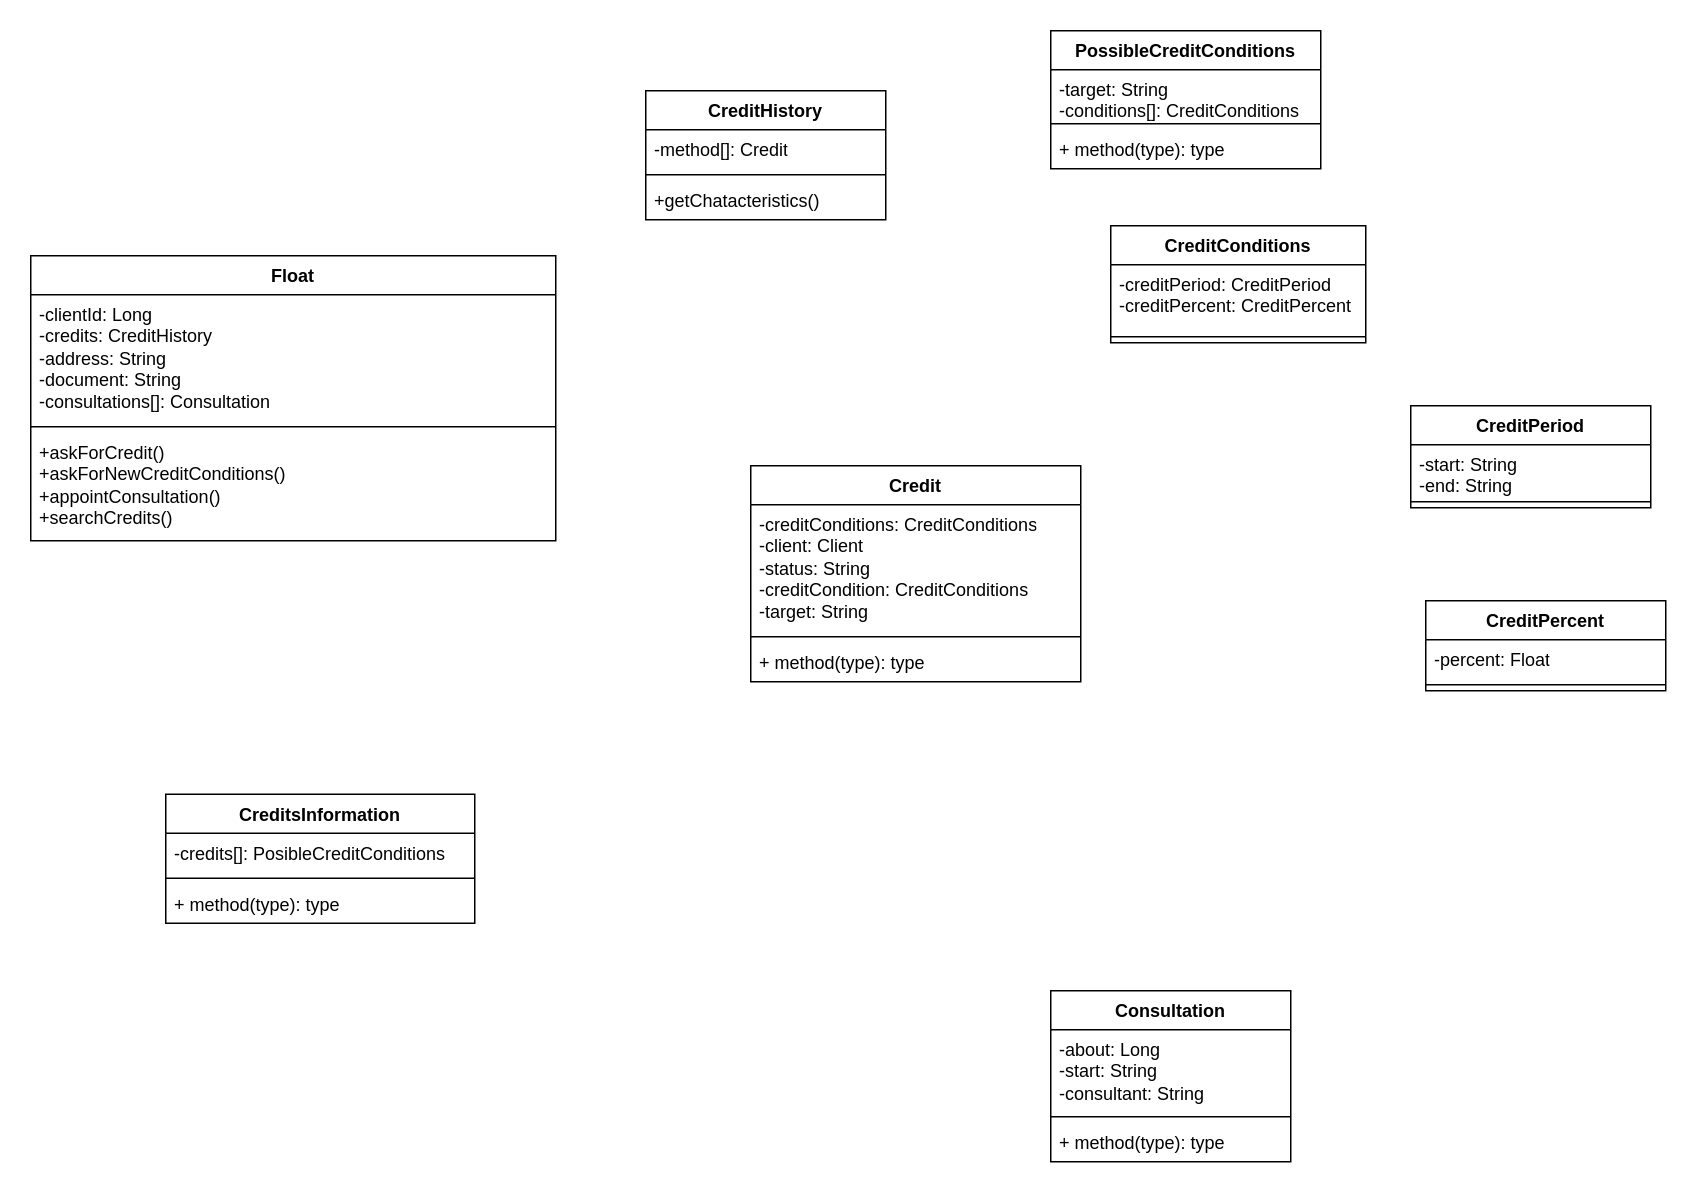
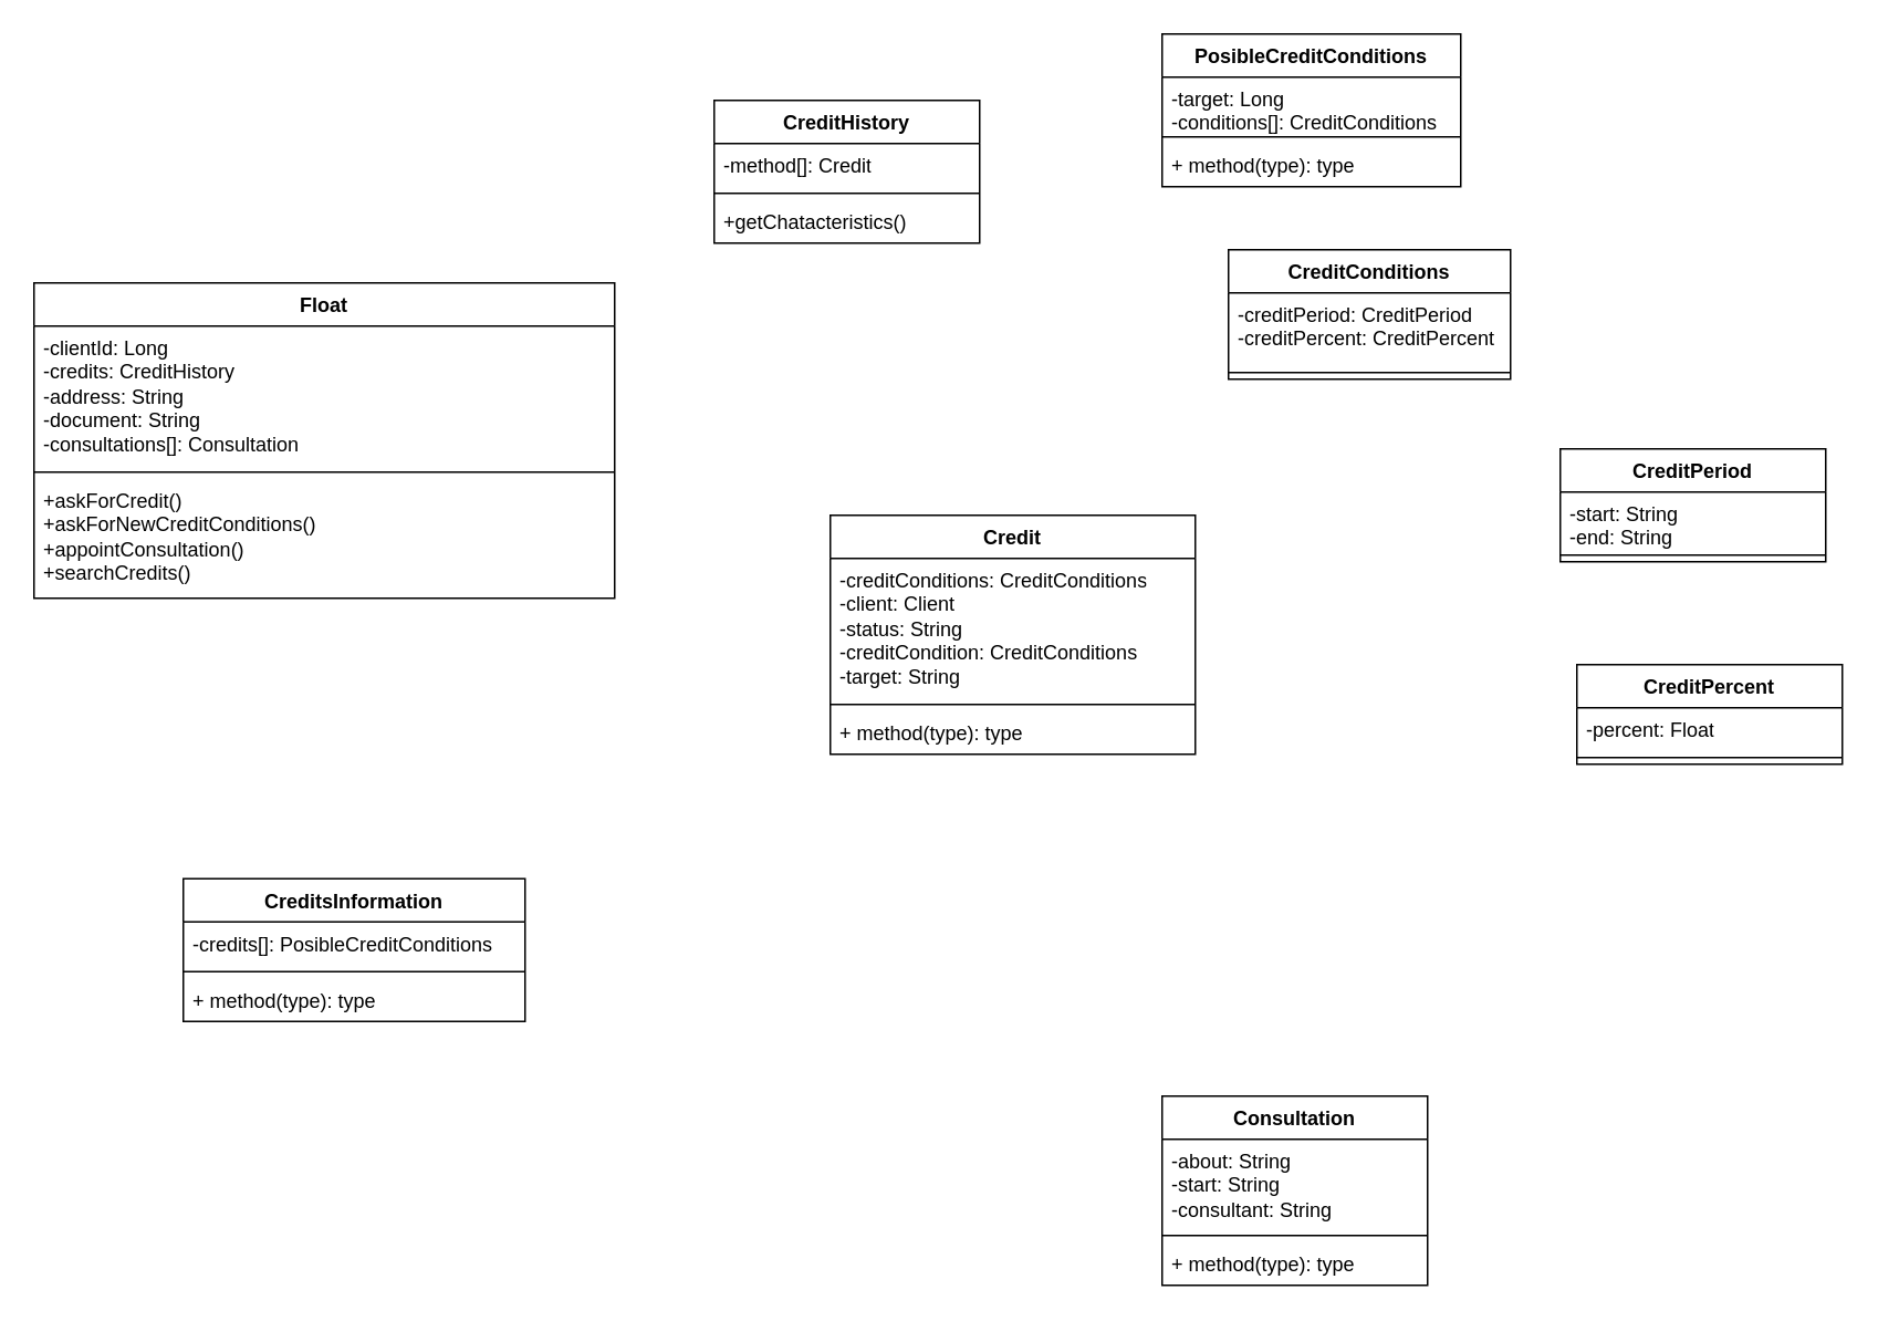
- <mxCell id="14" value="PossibleCreditConditions" style="swimlane;fontStyle=1;align=center;verticalAlign=top;childLayout=stackLayout;horizontal=1;startSize=26;horizontalStack=0;resizeParent=1;resizeParentMax=0;resizeLast=0;collapsible=1;marginBottom=0;whiteSpace=wrap;html=1;" vertex="1" parent="1"><mxGeometry x="700" y="20" width="180" height="92" as="geometry" /></mxCell>
+ <mxCell id="14" value="PosibleCreditConditions" style="swimlane;fontStyle=1;align=center;verticalAlign=top;childLayout=stackLayout;horizontal=1;startSize=26;horizontalStack=0;resizeParent=1;resizeParentMax=0;resizeLast=0;collapsible=1;marginBottom=0;whiteSpace=wrap;html=1;" vertex="1" parent="1"><mxGeometry x="700" y="20" width="180" height="92" as="geometry" /></mxCell>
- <mxCell id="15" value="-target: String&lt;br&gt;&lt;div&gt;-conditions[]: CreditConditions&lt;/div&gt;" style="text;strokeColor=none;fillColor=none;align=left;verticalAlign=top;spacingLeft=4;spacingRight=4;overflow=hidden;rotatable=0;points=[[0,0.5],[1,0.5]];portConstraint=eastwest;whiteSpace=wrap;html=1;" vertex="1" parent="14"><mxGeometry y="26" width="180" height="32" as="geometry" /></mxCell>
+ <mxCell id="15" value="-target: Long&lt;br&gt;&lt;div&gt;-conditions[]: CreditConditions&lt;/div&gt;" style="text;strokeColor=none;fillColor=none;align=left;verticalAlign=top;spacingLeft=4;spacingRight=4;overflow=hidden;rotatable=0;points=[[0,0.5],[1,0.5]];portConstraint=eastwest;whiteSpace=wrap;html=1;" vertex="1" parent="14"><mxGeometry y="26" width="180" height="32" as="geometry" /></mxCell>
- <mxCell id="28" value="&lt;div&gt;-about: Long&lt;/div&gt;&lt;div&gt;-start: String&lt;/div&gt;&lt;div&gt;-consultant: String&lt;br&gt;&lt;/div&gt;" style="text;strokeColor=none;fillColor=none;align=left;verticalAlign=top;spacingLeft=4;spacingRight=4;overflow=hidden;rotatable=0;points=[[0,0.5],[1,0.5]];portConstraint=eastwest;whiteSpace=wrap;html=1;" vertex="1" parent="27"><mxGeometry y="26" width="160" height="54" as="geometry" /></mxCell>
+ <mxCell id="28" value="&lt;div&gt;-about: String&lt;/div&gt;&lt;div&gt;-start: String&lt;/div&gt;&lt;div&gt;-consultant: String&lt;br&gt;&lt;/div&gt;" style="text;strokeColor=none;fillColor=none;align=left;verticalAlign=top;spacingLeft=4;spacingRight=4;overflow=hidden;rotatable=0;points=[[0,0.5],[1,0.5]];portConstraint=eastwest;whiteSpace=wrap;html=1;" vertex="1" parent="27"><mxGeometry y="26" width="160" height="54" as="geometry" /></mxCell>
